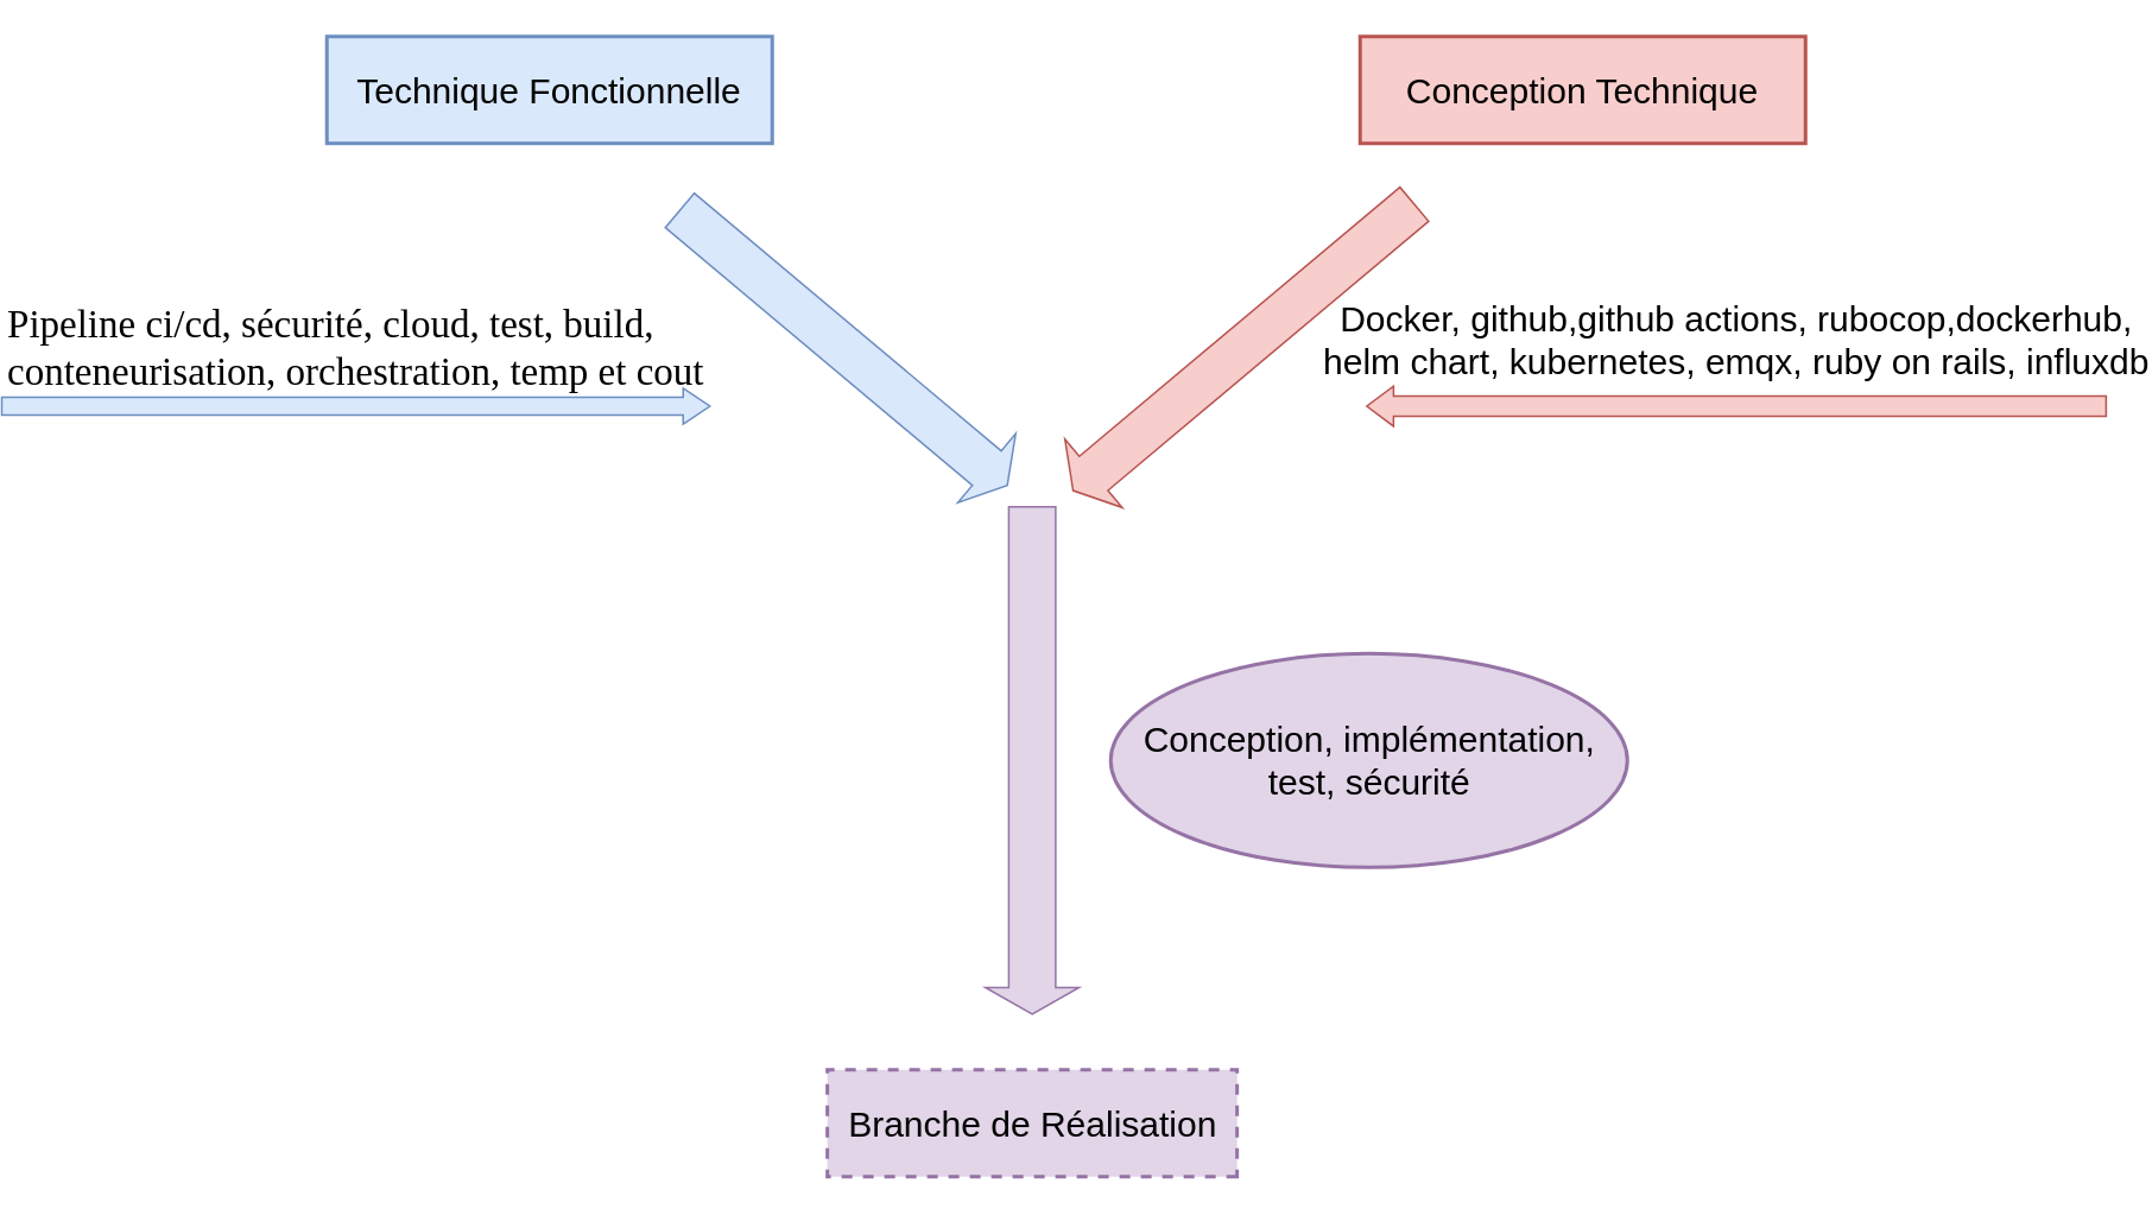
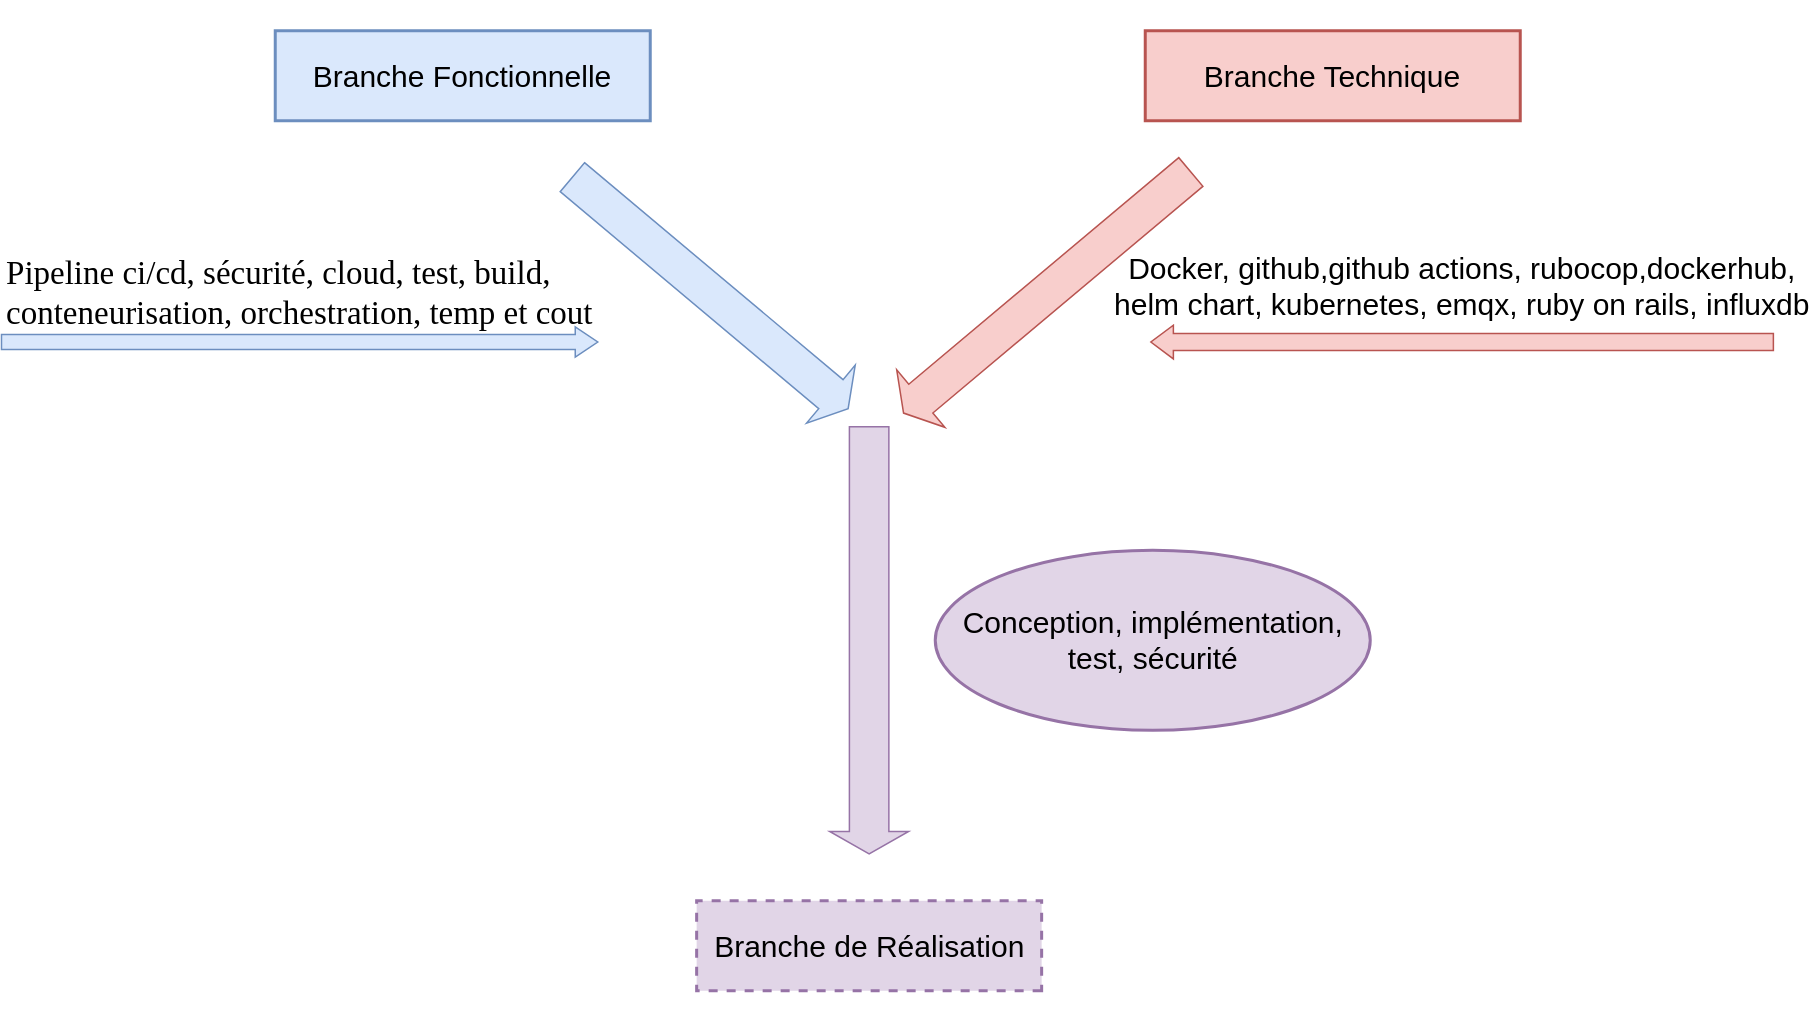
- <mxCell id="5" value="Technique Fonctionnelle" style="rounded=0;whiteSpace=wrap;html=1;shadow=0;strokeWidth=2;fontSize=20;verticalAlign=middle;direction=west;labelBackgroundColor=none;fillColor=#dae8fc;strokeColor=#6c8ebf;" parent="1" vertex="1"><mxGeometry x="20" y="20" width="250" height="60" as="geometry" /></mxCell>
+ <mxCell id="5" value="Branche Fonctionnelle" style="rounded=0;whiteSpace=wrap;html=1;shadow=0;strokeWidth=2;fontSize=20;verticalAlign=middle;direction=west;labelBackgroundColor=none;fillColor=#dae8fc;strokeColor=#6c8ebf;" parent="1" vertex="1"><mxGeometry x="20" y="20" width="250" height="60" as="geometry" /></mxCell>
- <mxCell id="7" value="Conception Technique" style="rounded=0;whiteSpace=wrap;html=1;shadow=0;strokeWidth=2;fontSize=20;verticalAlign=middle;direction=west;labelBackgroundColor=none;fillColor=#f8cecc;strokeColor=#b85450;" parent="1" vertex="1"><mxGeometry x="600" y="20" width="250" height="60" as="geometry" /></mxCell>
+ <mxCell id="7" value="Branche Technique" style="rounded=0;whiteSpace=wrap;html=1;shadow=0;strokeWidth=2;fontSize=20;verticalAlign=middle;direction=west;labelBackgroundColor=none;fillColor=#f8cecc;strokeColor=#b85450;" parent="1" vertex="1"><mxGeometry x="600" y="20" width="250" height="60" as="geometry" /></mxCell>
